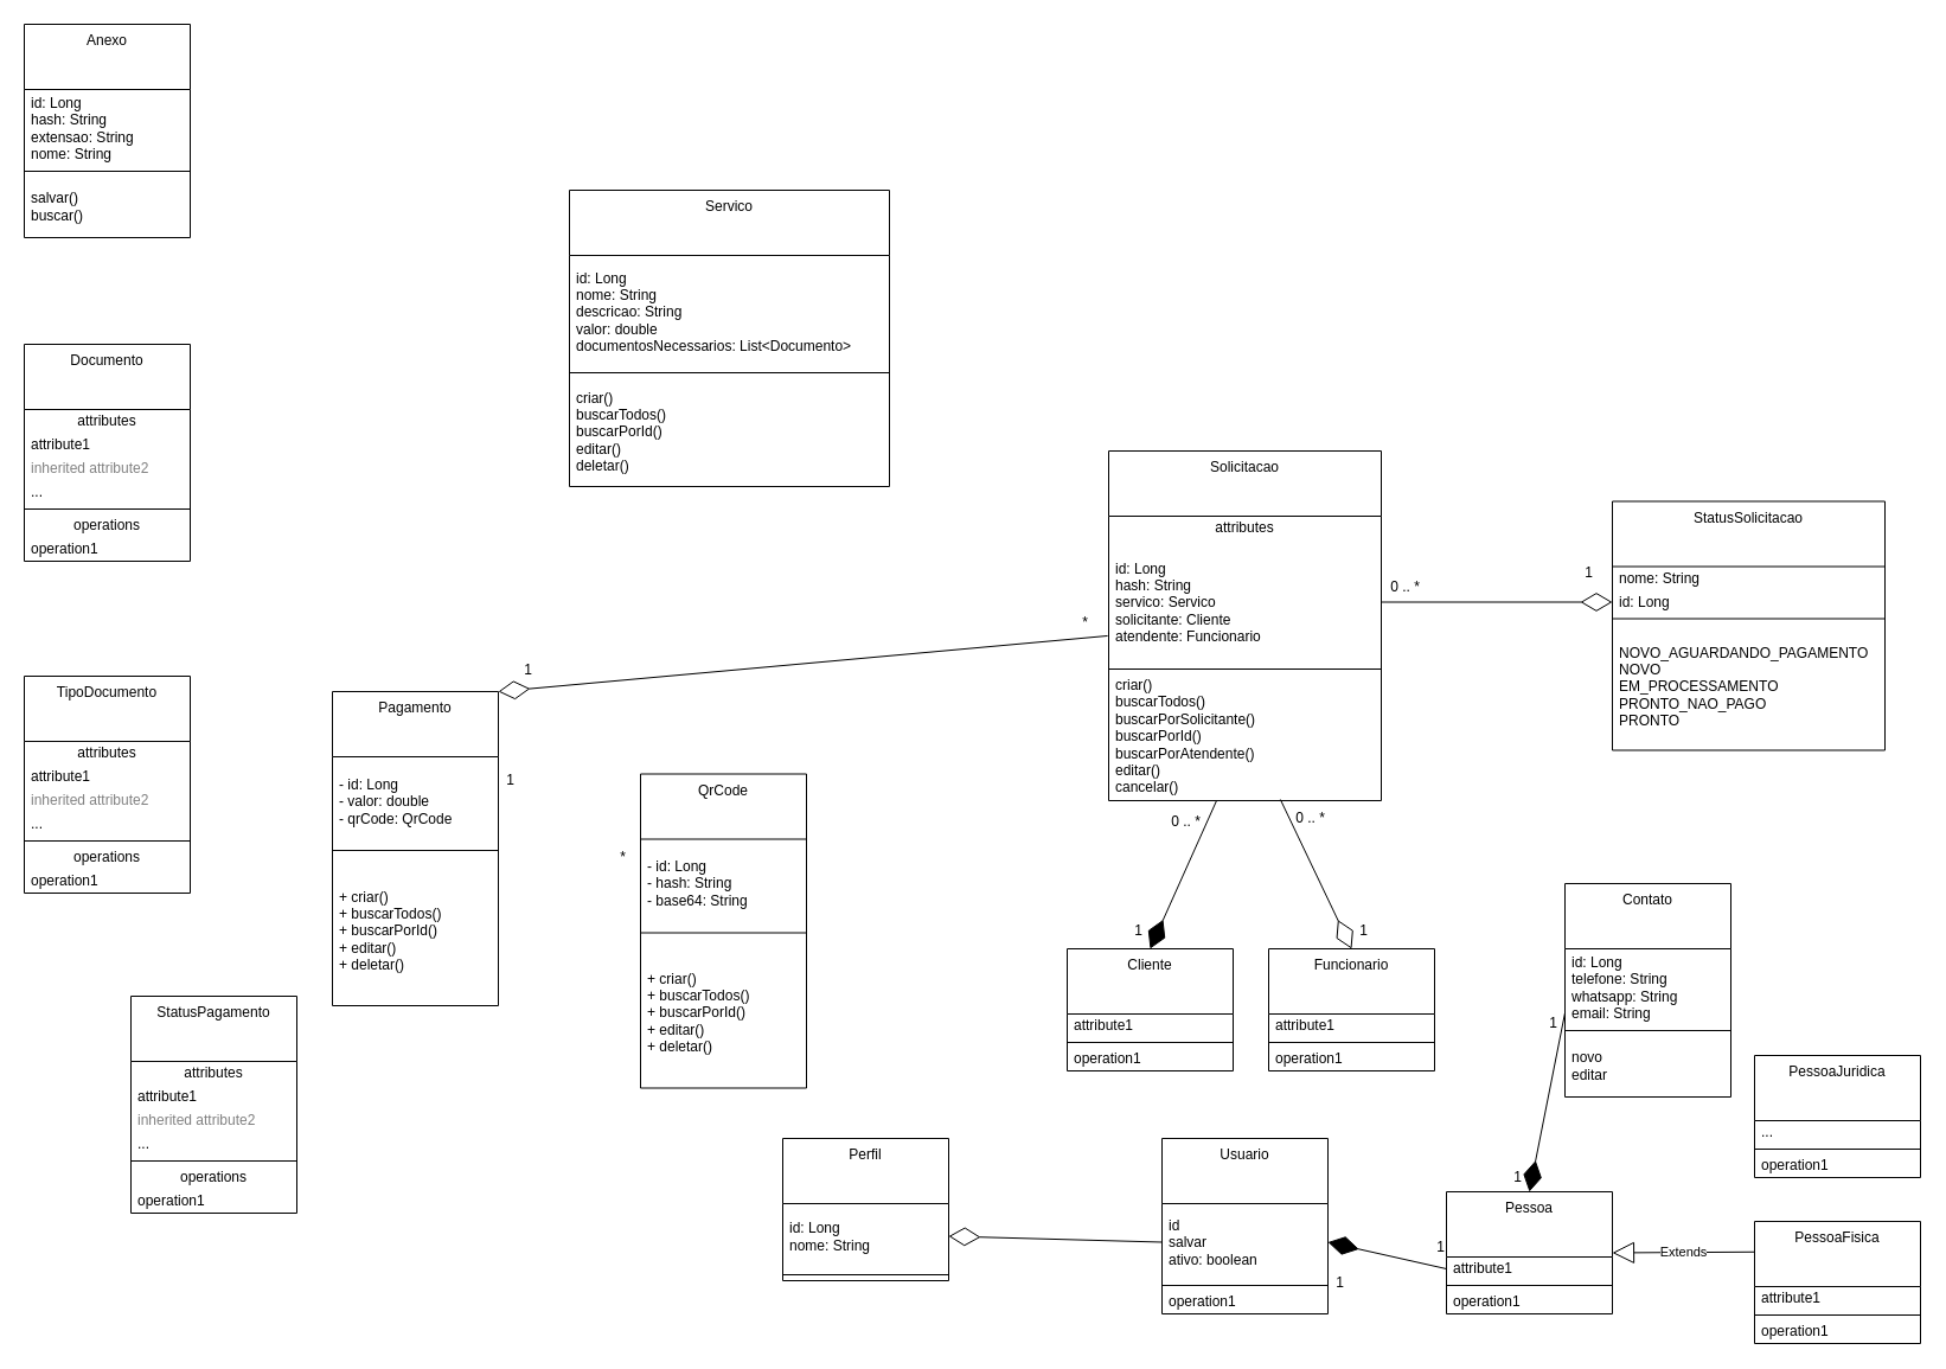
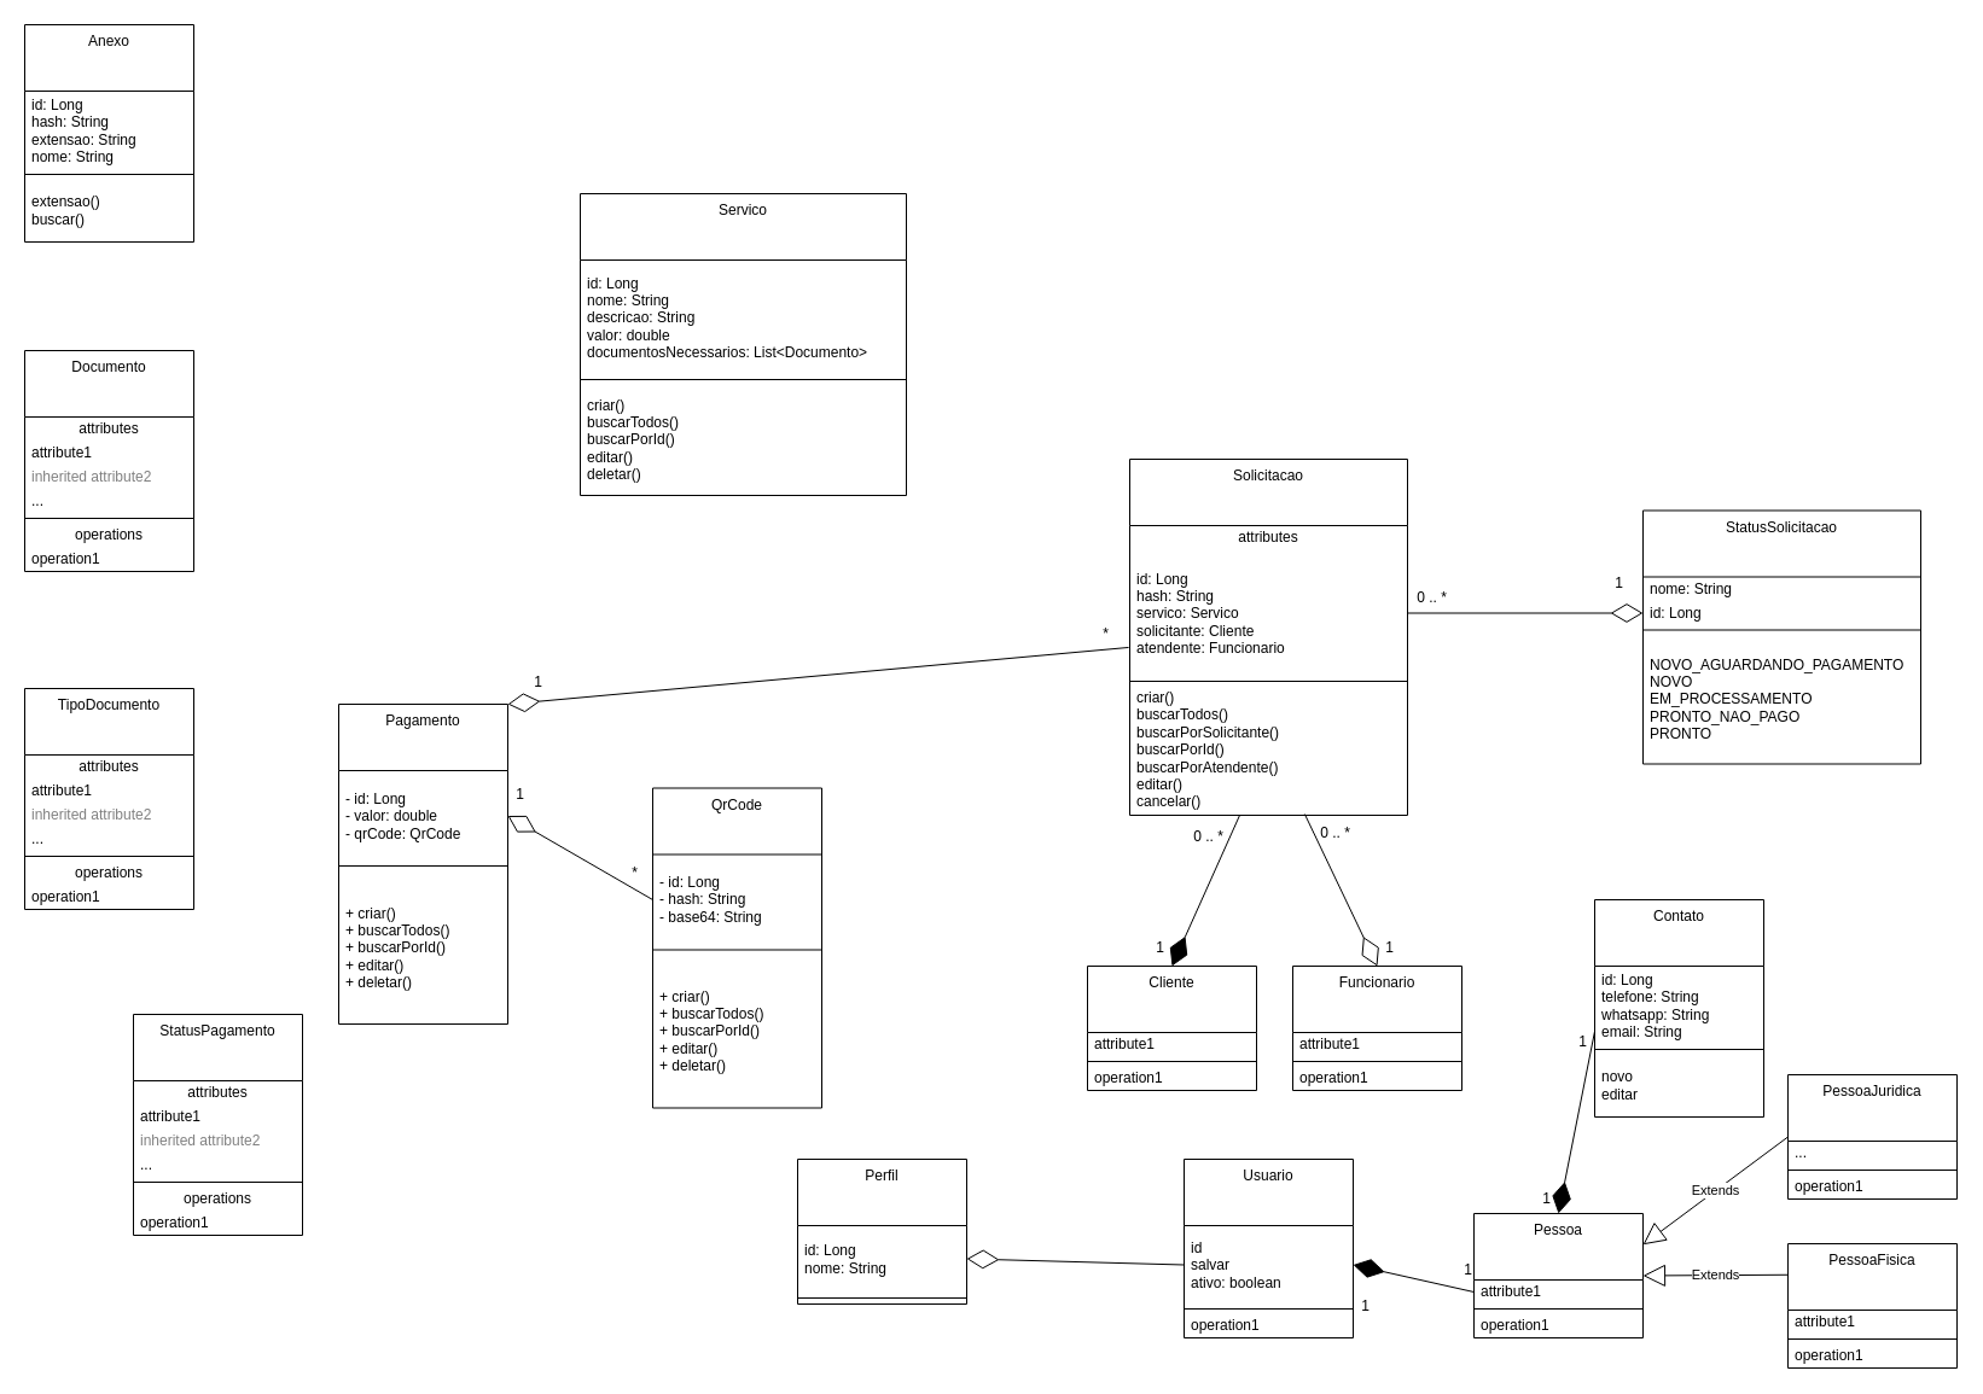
- <mxCell id="46" value="salvar()&lt;br&gt;buscar()" style="text;html=1;strokeColor=none;fillColor=none;align=left;verticalAlign=middle;spacingLeft=4;spacingRight=4;overflow=hidden;rotatable=0;points=[[0,0.5],[1,0.5]];portConstraint=eastwest;whiteSpace=wrap;" parent="43" vertex="1"><mxGeometry y="128" width="140" height="52" as="geometry" /></mxCell>
+ <mxCell id="46" value="extensao()&lt;br&gt;buscar()" style="text;html=1;strokeColor=none;fillColor=none;align=left;verticalAlign=middle;spacingLeft=4;spacingRight=4;overflow=hidden;rotatable=0;points=[[0,0.5],[1,0.5]];portConstraint=eastwest;whiteSpace=wrap;" parent="43" vertex="1"><mxGeometry y="128" width="140" height="52" as="geometry" /></mxCell>
+ <mxCell id="67" value="" style="endArrow=diamondThin;endFill=0;endSize=24;html=1;rounded=0;entryX=1;entryY=0.5;entryDx=0;entryDy=0;exitX=0;exitY=0.5;exitDx=0;exitDy=0;" parent="1" source="64" target="16" edge="1"><mxGeometry width="160" relative="1" as="geometry"><mxPoint x="510" y="676" as="sourcePoint" /><mxPoint x="510" y="923" as="targetPoint" /></mxGeometry></mxCell>
+ <mxCell id="74" value="Extends" style="endArrow=block;endSize=16;endFill=0;html=1;rounded=0;exitX=0;exitY=0.5;exitDx=0;exitDy=0;entryX=1;entryY=0.25;entryDx=0;entryDy=0;" parent="1" source="70" target="27" edge="1"><mxGeometry width="160" relative="1" as="geometry"><mxPoint x="1040" y="820" as="sourcePoint" /><mxPoint x="1200" y="820" as="targetPoint" /></mxGeometry></mxCell>
